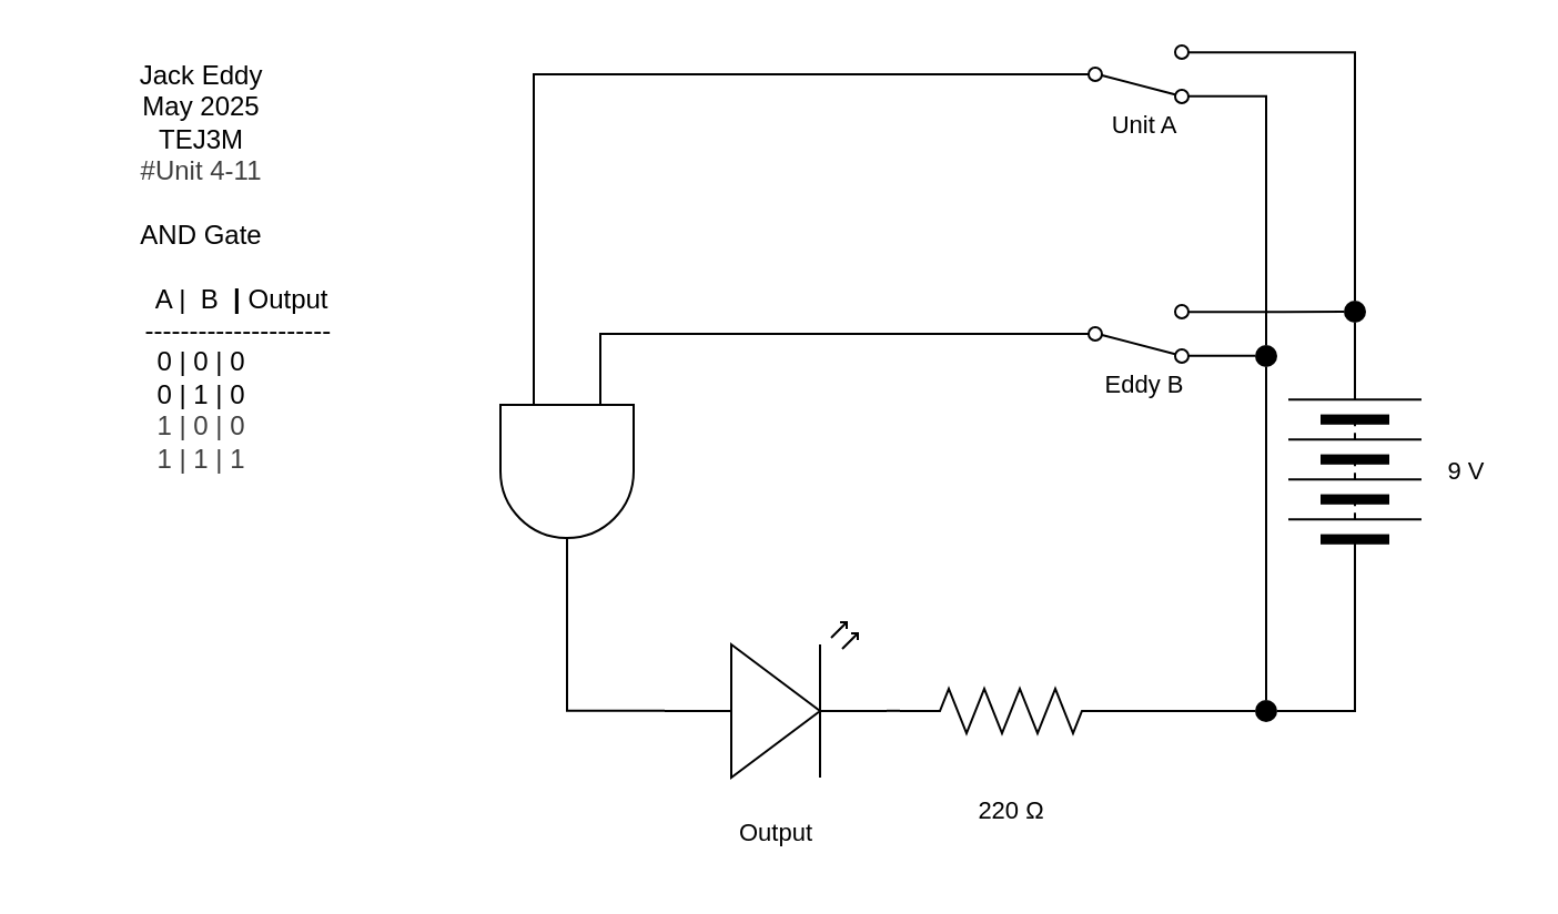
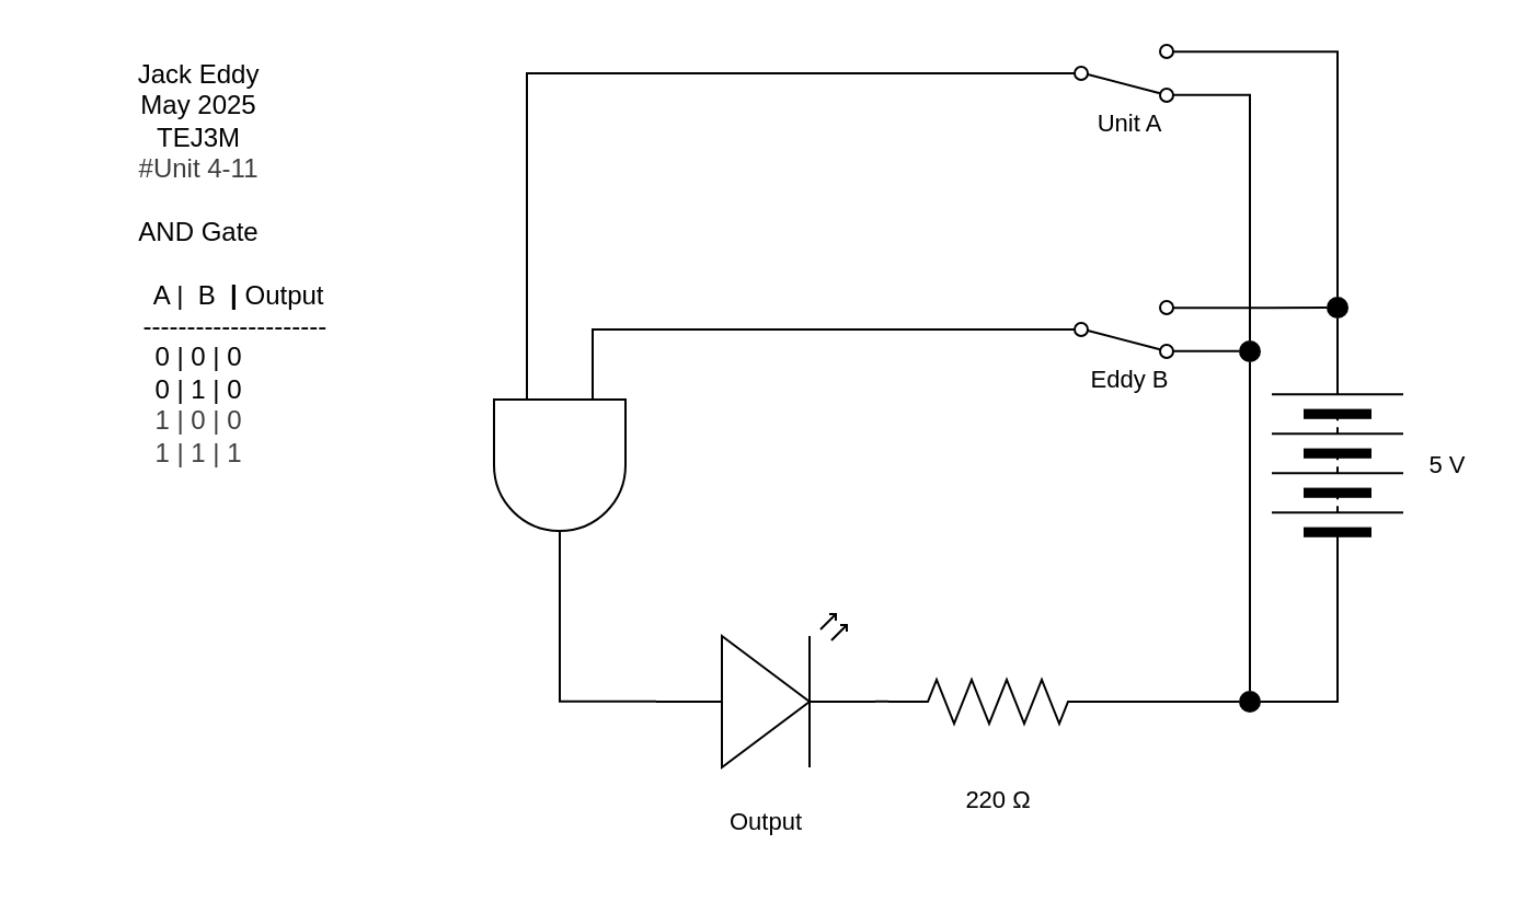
- <mxCell id="19" value="9 V" style="text;html=1;align=center;verticalAlign=middle;resizable=0;points=[];autosize=1;strokeColor=none;fillColor=none;fontFamily=Helvetica;fontSize=11;fontColor=default;labelBackgroundColor=default;" parent="1" vertex="1"><mxGeometry x="640" y="197" width="40" height="30" as="geometry" /></mxCell>
+ <mxCell id="19" value="5 V" style="text;html=1;align=center;verticalAlign=middle;resizable=0;points=[];autosize=1;strokeColor=none;fillColor=none;fontFamily=Helvetica;fontSize=11;fontColor=default;labelBackgroundColor=default;" parent="1" vertex="1"><mxGeometry x="640" y="197" width="40" height="30" as="geometry" /></mxCell>
